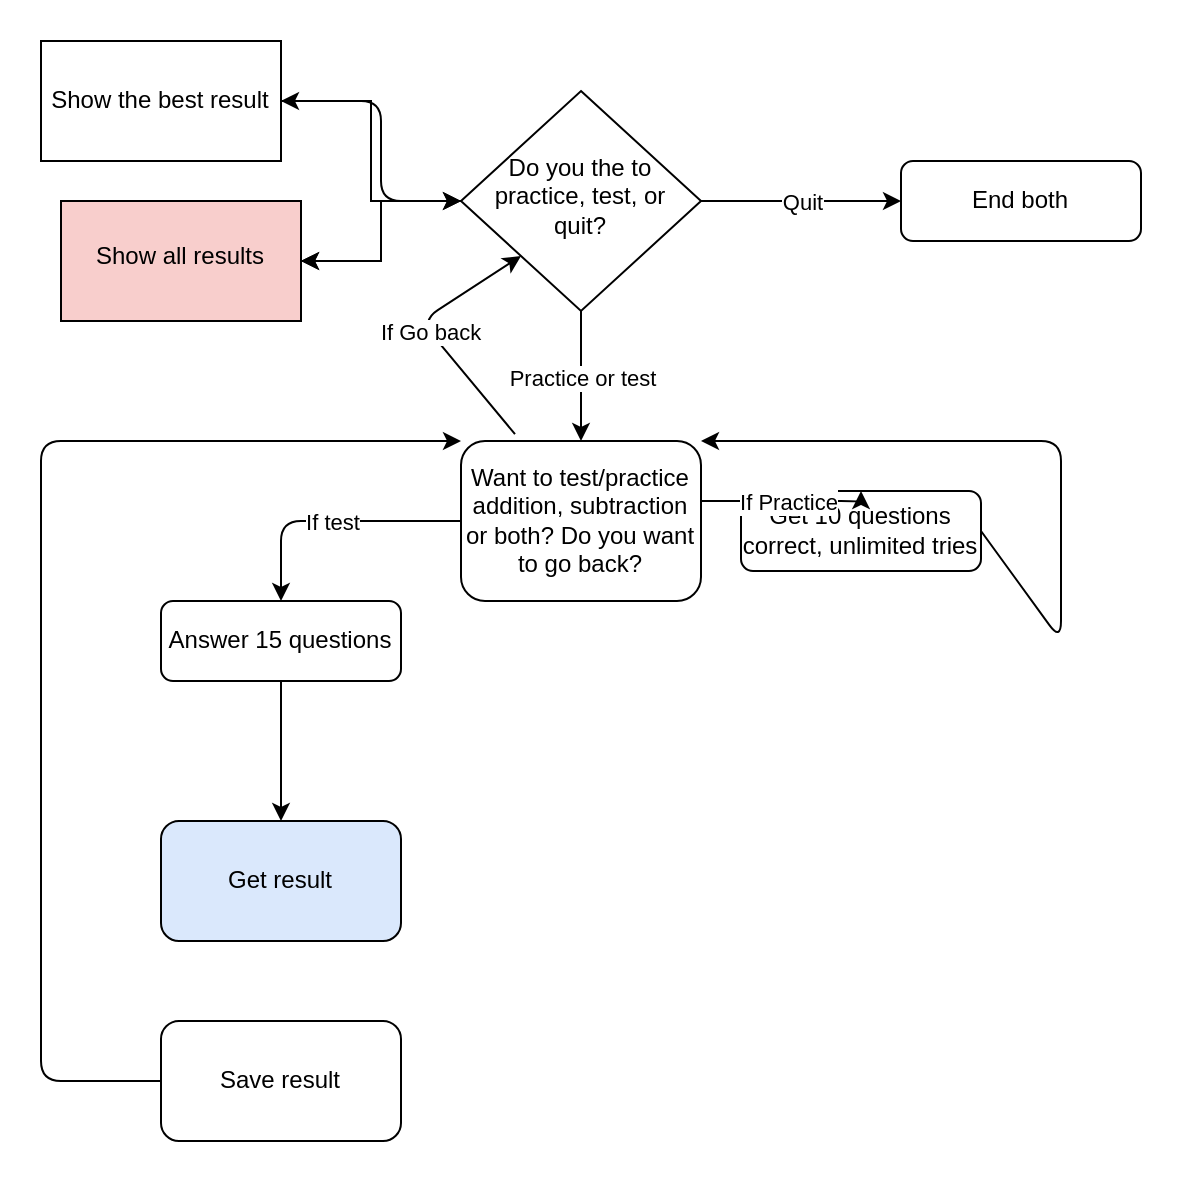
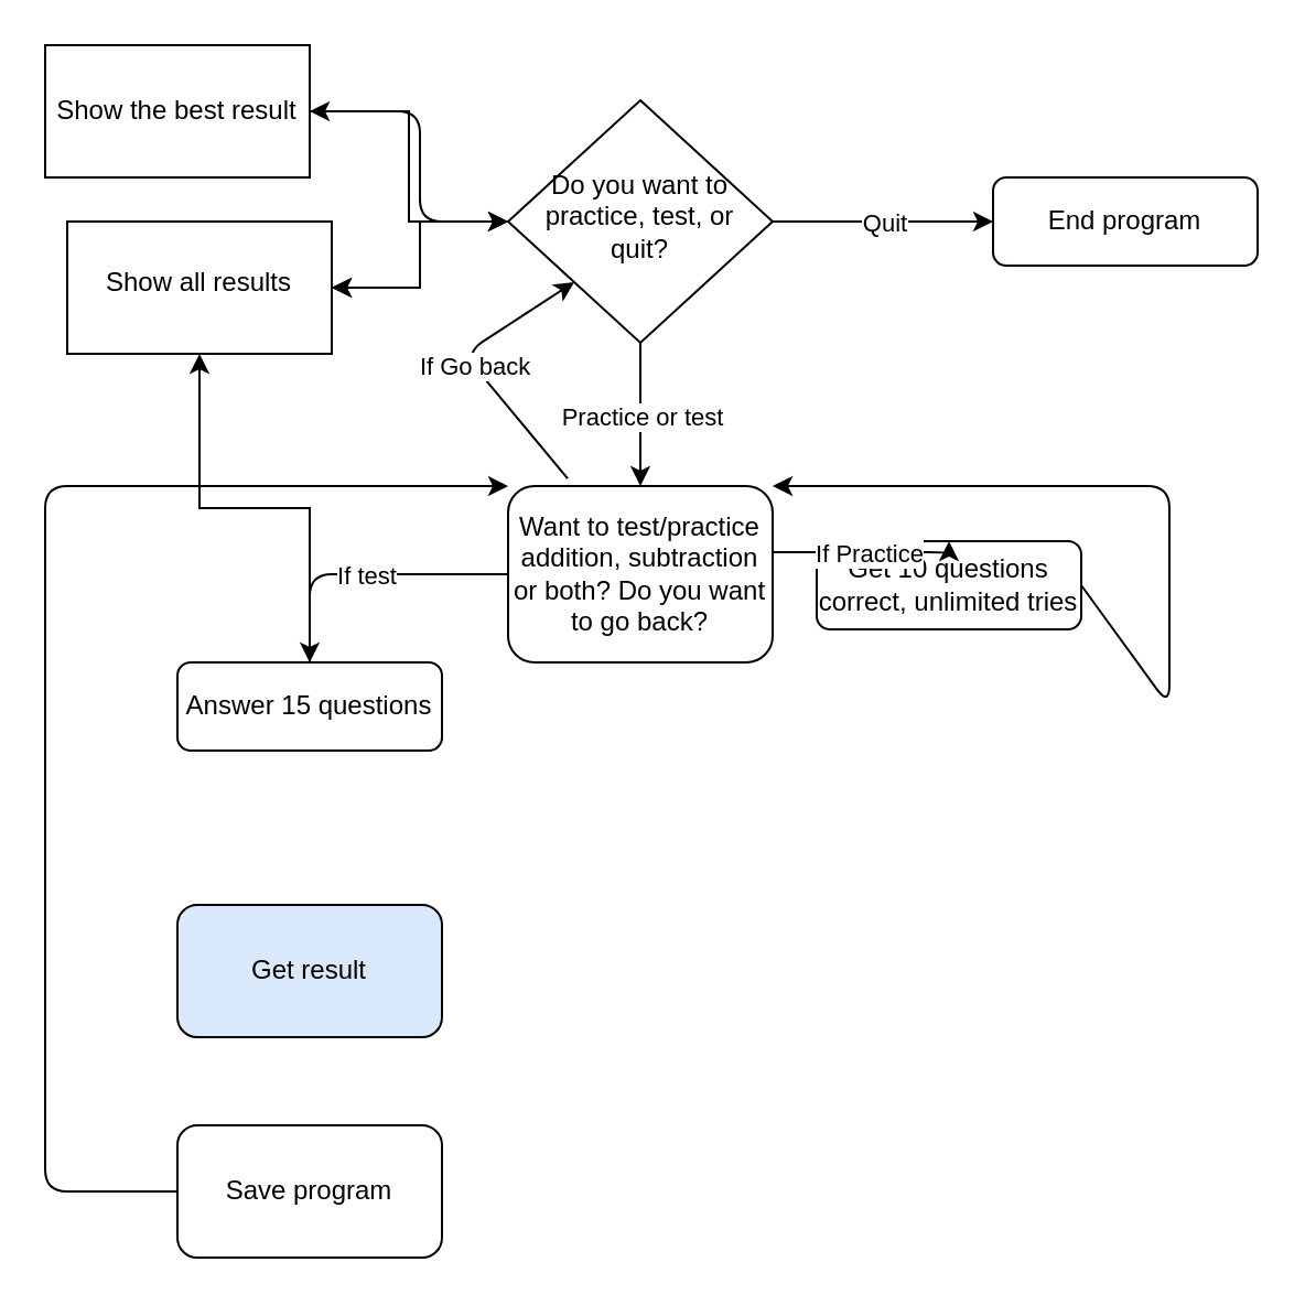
- <mxCell id="4" value="Do you the to practice, test, or quit?" style="rhombus;whiteSpace=wrap;html=1;shadow=0;fontFamily=Helvetica;fontSize=12;align=center;strokeWidth=1;spacing=6;spacingTop=-4;" parent="1" vertex="1"><mxGeometry x="230" y="45" width="120" height="110" as="geometry" /></mxCell>
+ <mxCell id="4" value="Do you want to practice, test, or quit?" style="rhombus;whiteSpace=wrap;html=1;shadow=0;fontFamily=Helvetica;fontSize=12;align=center;strokeWidth=1;spacing=6;spacingTop=-4;" parent="1" vertex="1"><mxGeometry x="230" y="45" width="120" height="110" as="geometry" /></mxCell>
- <mxCell id="5" value="End both" style="rounded=1;whiteSpace=wrap;html=1;fontSize=12;glass=0;strokeWidth=1;shadow=0;" parent="1" vertex="1"><mxGeometry x="450" y="80" width="120" height="40" as="geometry" /></mxCell>
+ <mxCell id="5" value="End program" style="rounded=1;whiteSpace=wrap;html=1;fontSize=12;glass=0;strokeWidth=1;shadow=0;" parent="1" vertex="1"><mxGeometry x="450" y="80" width="120" height="40" as="geometry" /></mxCell>
- <mxCell id="23" value="Show all results" style="whiteSpace=wrap;html=1;shadow=0;strokeWidth=1;spacing=6;spacingTop=-4;fillColor=#f8cecc;" parent="1" vertex="1"><mxGeometry x="30" y="100" width="120" height="60" as="geometry" /></mxCell>
+ <mxCell id="23" value="Show all results" style="whiteSpace=wrap;html=1;shadow=0;strokeWidth=1;spacing=6;spacingTop=-4;" parent="1" vertex="1"><mxGeometry x="30" y="100" width="120" height="60" as="geometry" /></mxCell>
- <mxCell id="6" value="" style="edgeStyle=orthogonalEdgeStyle;rounded=0;orthogonalLoop=1;jettySize=auto;html=1;" parent="1" source="7" target="18" edge="1"><mxGeometry relative="1" as="geometry" /></mxCell>
+ <mxCell id="6" value="" style="edgeStyle=orthogonalEdgeStyle;rounded=0;orthogonalLoop=1;jettySize=auto;html=1;" parent="1" source="7" target="23" edge="1"><mxGeometry relative="1" as="geometry" /></mxCell>
- <mxCell id="27" value="Save result" style="whiteSpace=wrap;html=1;rounded=1;shadow=0;strokeWidth=1;glass=0;" vertex="1" parent="1"><mxGeometry x="80" y="510" width="120" height="60" as="geometry" /></mxCell>
+ <mxCell id="27" value="Save program" style="whiteSpace=wrap;html=1;rounded=1;shadow=0;strokeWidth=1;glass=0;" vertex="1" parent="1"><mxGeometry x="80" y="510" width="120" height="60" as="geometry" /></mxCell>
